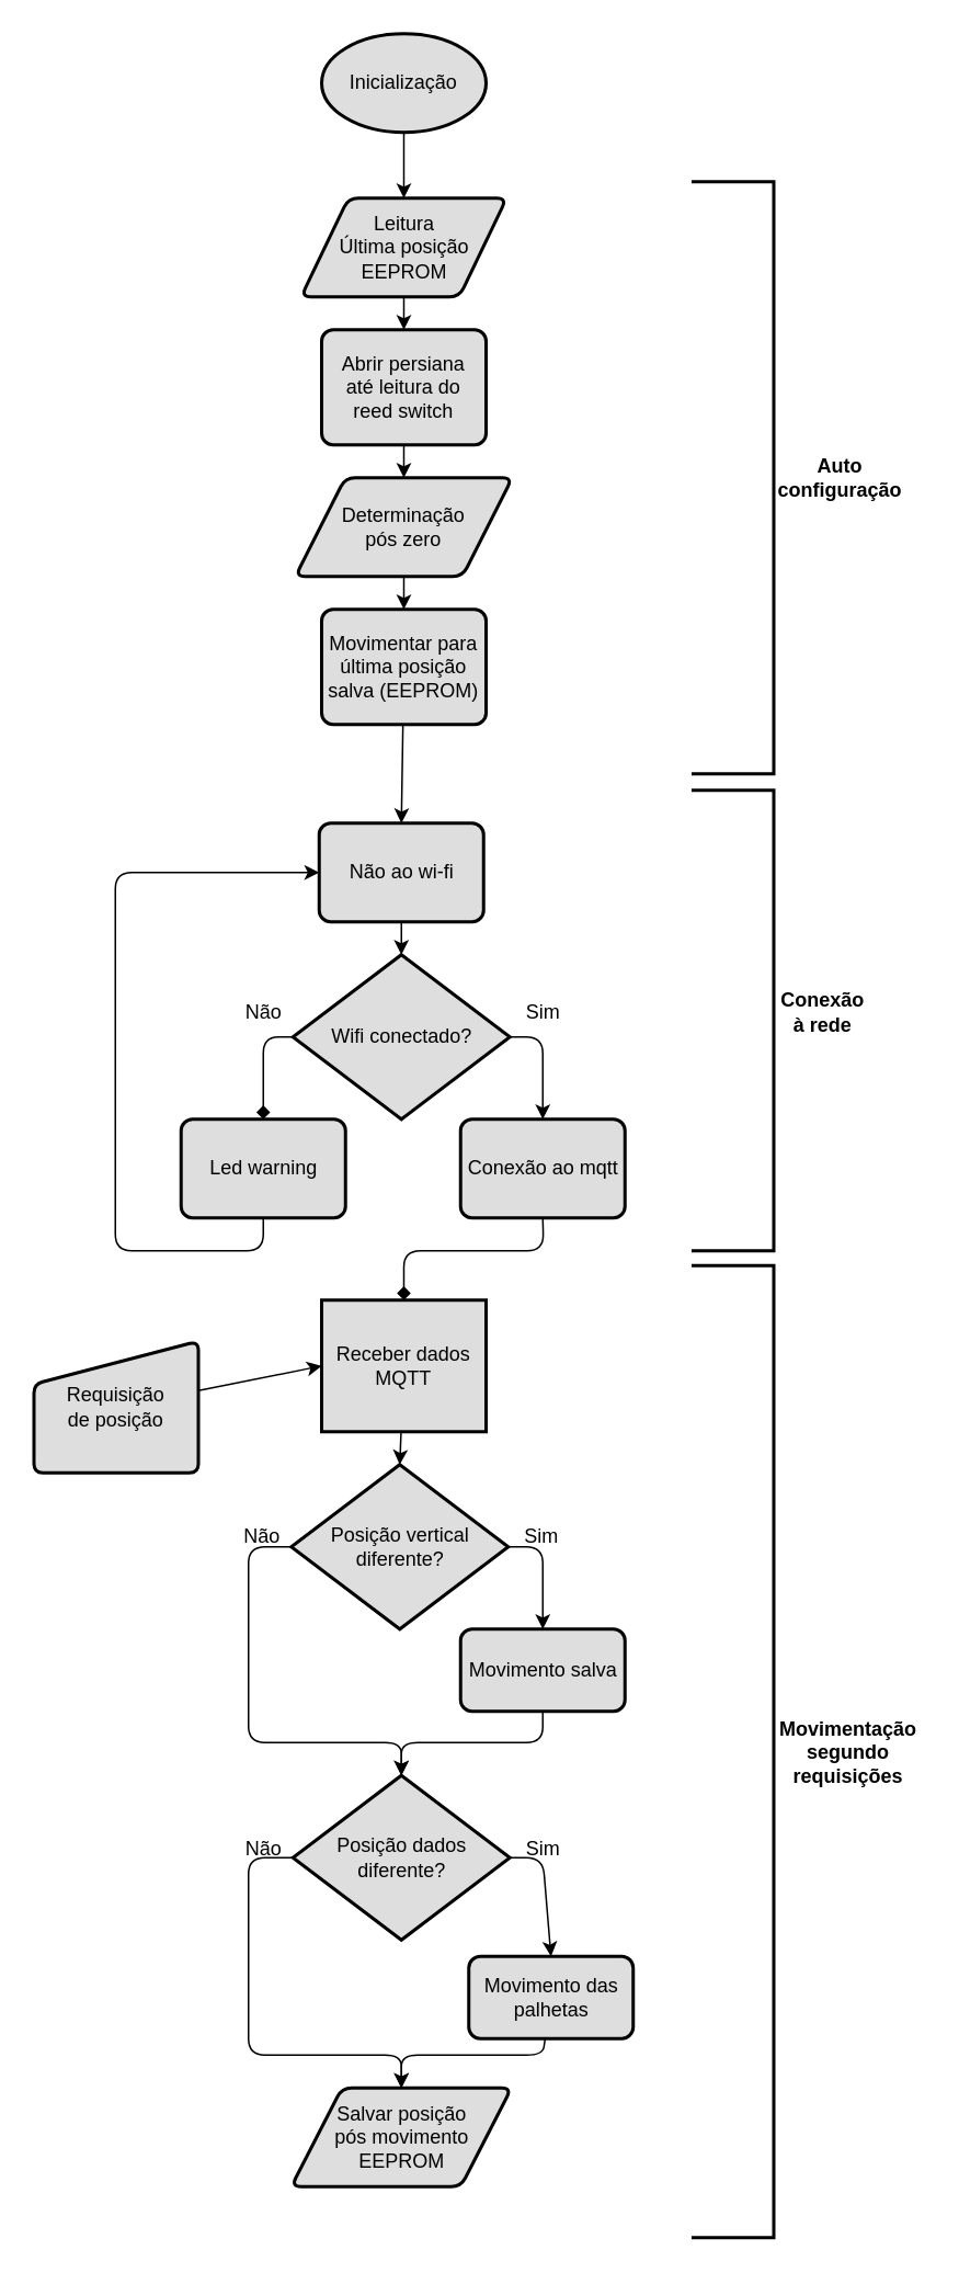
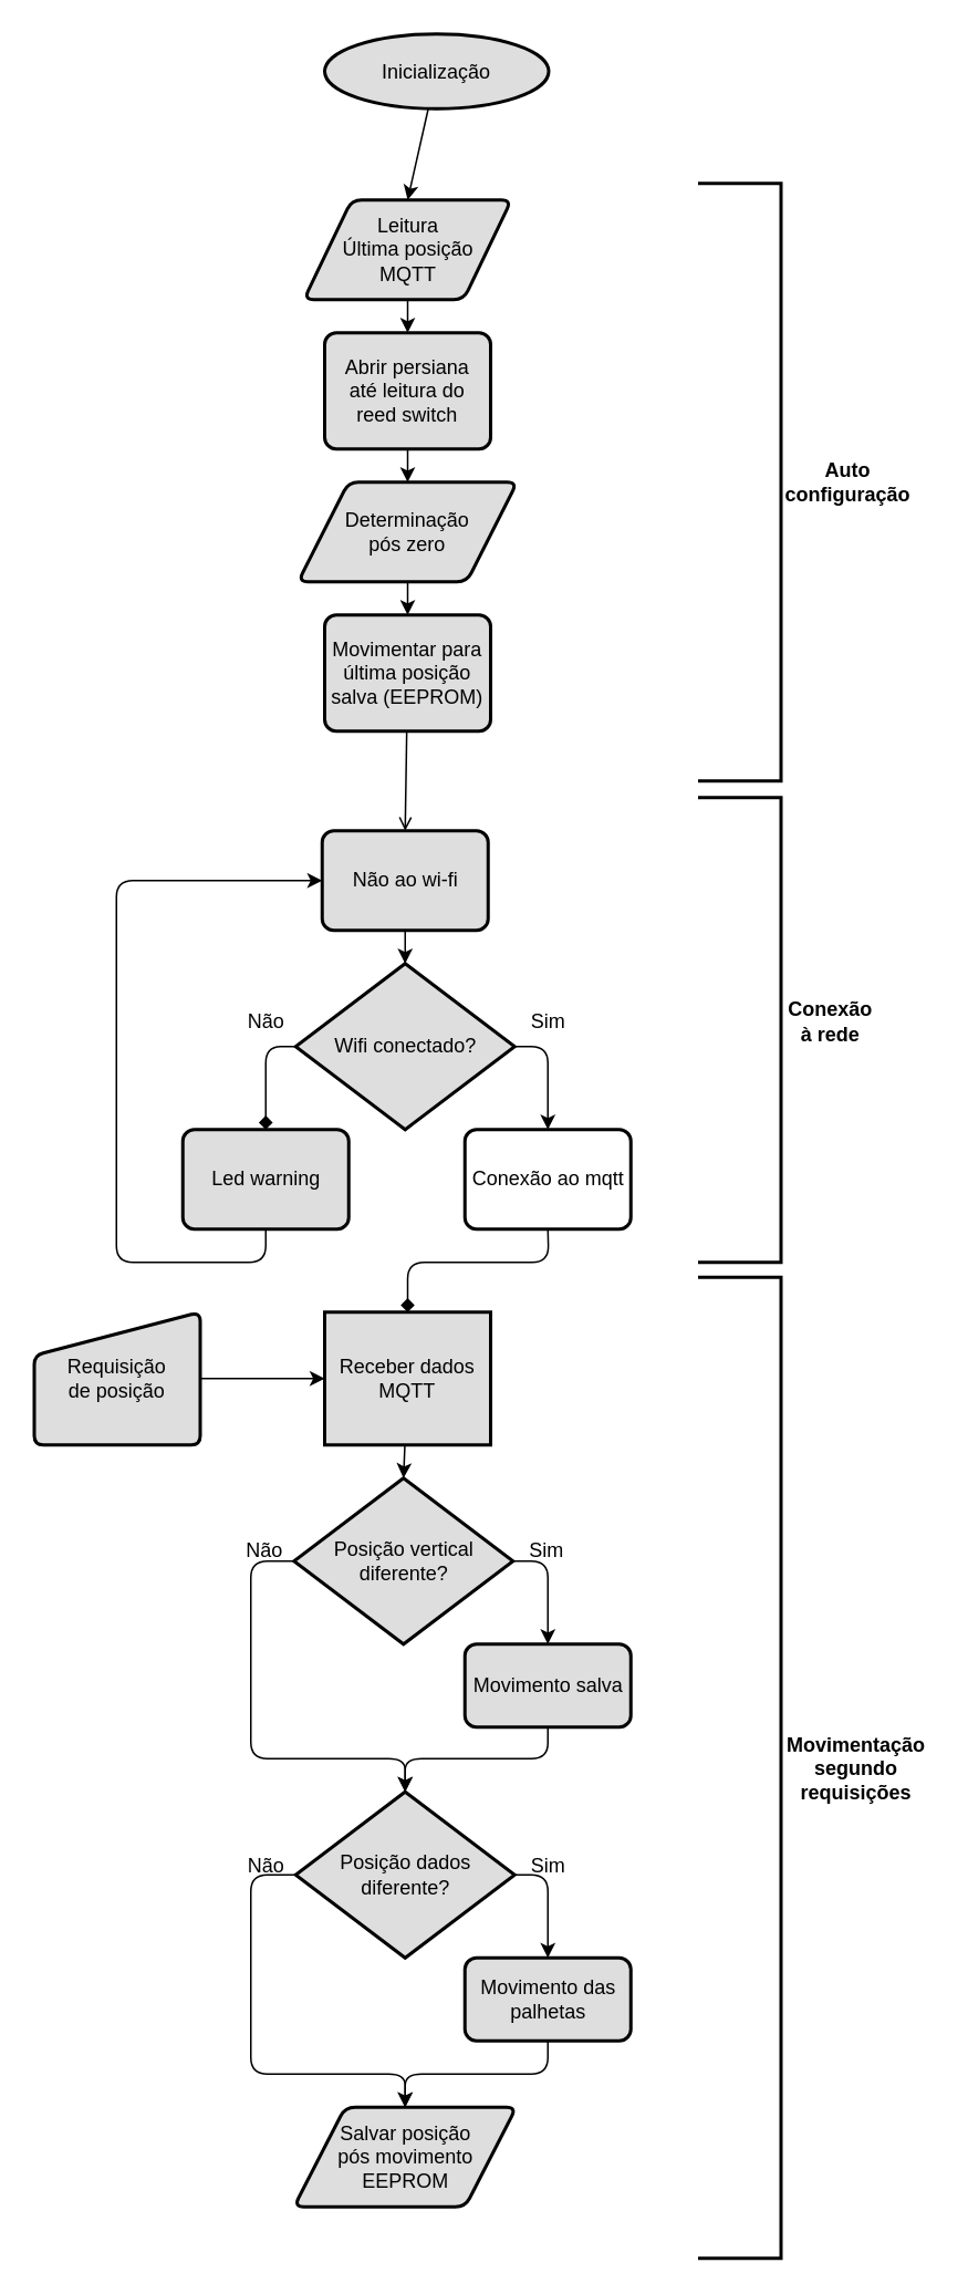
- <mxCell id="3" value="Inicialização" style="strokeWidth=2;html=1;shape=mxgraph.flowchart.start_1;whiteSpace=wrap;strokeColor=#000000;fillColor=#DEDEDE;fontColor=#000000;" parent="1" vertex="1"><mxGeometry x="195" y="20" width="100" height="60" as="geometry" /></mxCell>
+ <mxCell id="3" value="Inicialização" style="strokeWidth=2;html=1;shape=mxgraph.flowchart.start_1;whiteSpace=wrap;strokeColor=#000000;fillColor=#DEDEDE;fontColor=#000000;" parent="1" vertex="1"><mxGeometry x="195" y="20" width="135" height="45" as="geometry" /></mxCell>
- <mxCell id="16" value="Leitura&lt;br&gt;Última posição&lt;br&gt;EEPROM" style="shape=parallelogram;html=1;strokeWidth=2;perimeter=parallelogramPerimeter;whiteSpace=wrap;rounded=1;arcSize=12;size=0.23;strokeColor=#000000;fillColor=#DEDEDE;fontColor=#000000;" parent="1" vertex="1"><mxGeometry x="182.5" y="120" width="125" height="60" as="geometry" /></mxCell>
+ <mxCell id="16" value="Leitura&lt;br&gt;Última posição&lt;br&gt;MQTT" style="shape=parallelogram;html=1;strokeWidth=2;perimeter=parallelogramPerimeter;whiteSpace=wrap;rounded=1;arcSize=12;size=0.23;strokeColor=#000000;fillColor=#DEDEDE;fontColor=#000000;" parent="1" vertex="1"><mxGeometry x="182.5" y="120" width="125" height="60" as="geometry" /></mxCell>
- <mxCell id="23" style="edgeStyle=none;html=1;entryX=0.5;entryY=0;entryDx=0;entryDy=0;strokeColor=#000000;" edge="1" parent="1" source="24" target="5"><mxGeometry relative="1" as="geometry" /></mxCell>
+ <mxCell id="23" style="edgeStyle=none;html=1;entryX=0.5;entryY=0;entryDx=0;entryDy=0;strokeColor=#000000;endArrow=open;" edge="1" parent="1" source="24" target="5"><mxGeometry relative="1" as="geometry" /></mxCell>
- <mxCell id="7" value="Conexão ao mqtt" style="rounded=1;whiteSpace=wrap;html=1;absoluteArcSize=1;arcSize=14;strokeWidth=2;shadow=0;glass=0;labelBackgroundColor=none;fontColor=#000000;strokeColor=#000000;fillColor=#DEDEDE;" parent="1" vertex="1"><mxGeometry x="279.5" y="680" width="100" height="60" as="geometry" /></mxCell>
+ <mxCell id="7" value="Conexão ao mqtt" style="rounded=1;whiteSpace=wrap;html=1;absoluteArcSize=1;arcSize=14;strokeWidth=2;shadow=0;glass=0;labelBackgroundColor=none;fontColor=#000000;strokeColor=#000000;fillColor=#ffffff;" parent="1" vertex="1"><mxGeometry x="279.5" y="680" width="100" height="60" as="geometry" /></mxCell>
- <mxCell id="26" value="Requisição&lt;br&gt;de posição" style="html=1;strokeWidth=2;shape=manualInput;whiteSpace=wrap;rounded=1;size=26;arcSize=11;strokeColor=#000000;fillColor=#DEDEDE;fontColor=#000000;" parent="1" vertex="1"><mxGeometry x="20" y="815" width="100" height="80" as="geometry" /></mxCell>
+ <mxCell id="26" value="Requisição&lt;br&gt;de posição" style="html=1;strokeWidth=2;shape=manualInput;whiteSpace=wrap;rounded=1;size=26;arcSize=11;strokeColor=#000000;fillColor=#DEDEDE;fontColor=#000000;" parent="1" vertex="1"><mxGeometry x="20" y="790" width="100" height="80" as="geometry" /></mxCell>
- <mxCell id="38" value="Movimento das palhetas" style="rounded=1;whiteSpace=wrap;html=1;absoluteArcSize=1;arcSize=14;strokeWidth=2;strokeColor=#000000;fillColor=#DEDEDE;fontColor=#000000;" parent="1" vertex="1"><mxGeometry x="284.5" y="1189" width="100" height="50" as="geometry" /></mxCell>
+ <mxCell id="38" value="Movimento das palhetas" style="rounded=1;whiteSpace=wrap;html=1;absoluteArcSize=1;arcSize=14;strokeWidth=2;strokeColor=#000000;fillColor=#DEDEDE;fontColor=#000000;" parent="1" vertex="1"><mxGeometry x="279.5" y="1179" width="100" height="50" as="geometry" /></mxCell>
